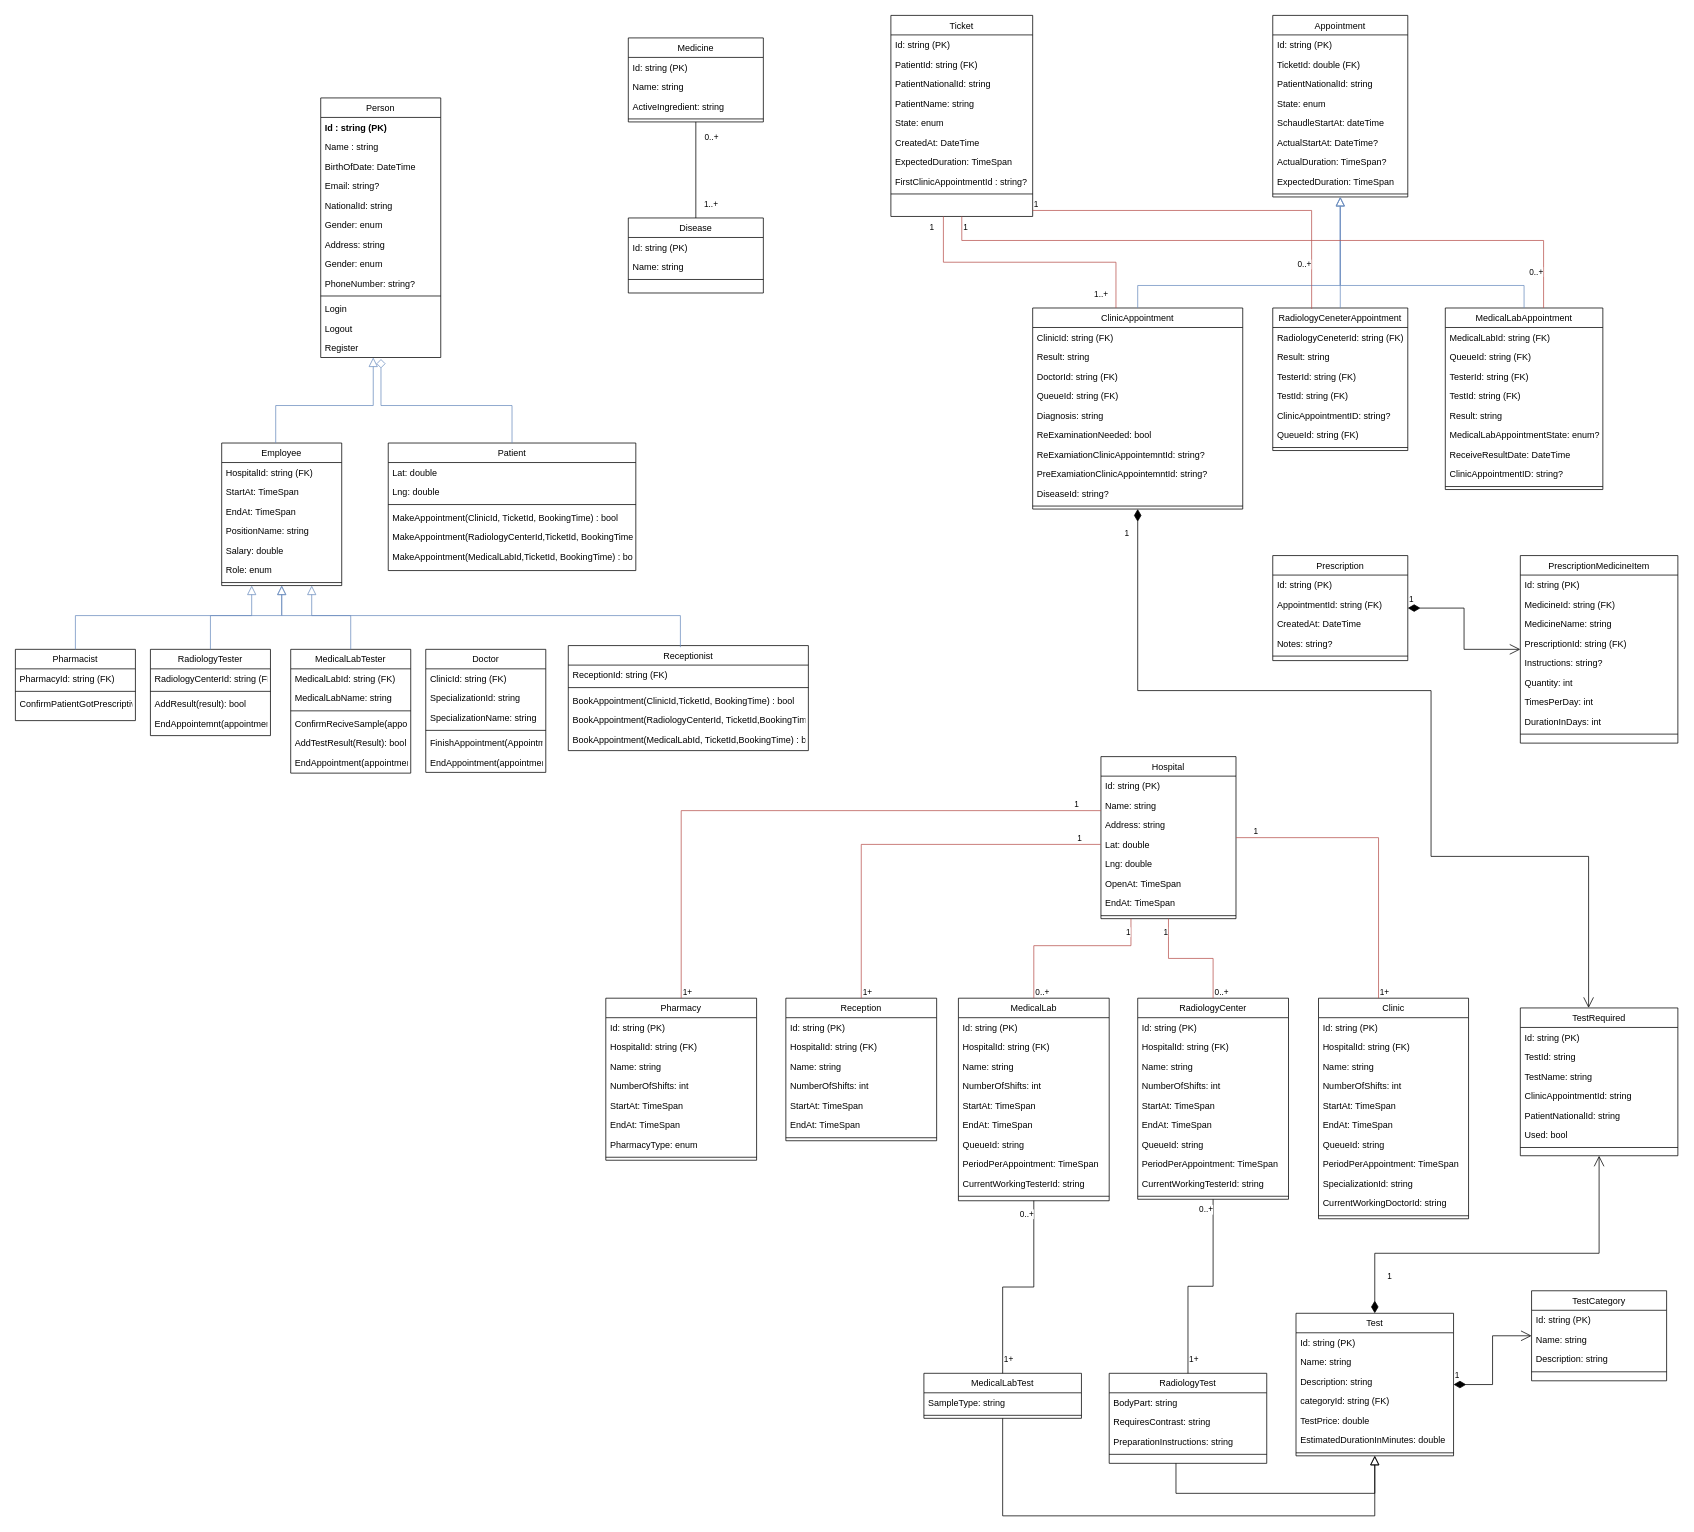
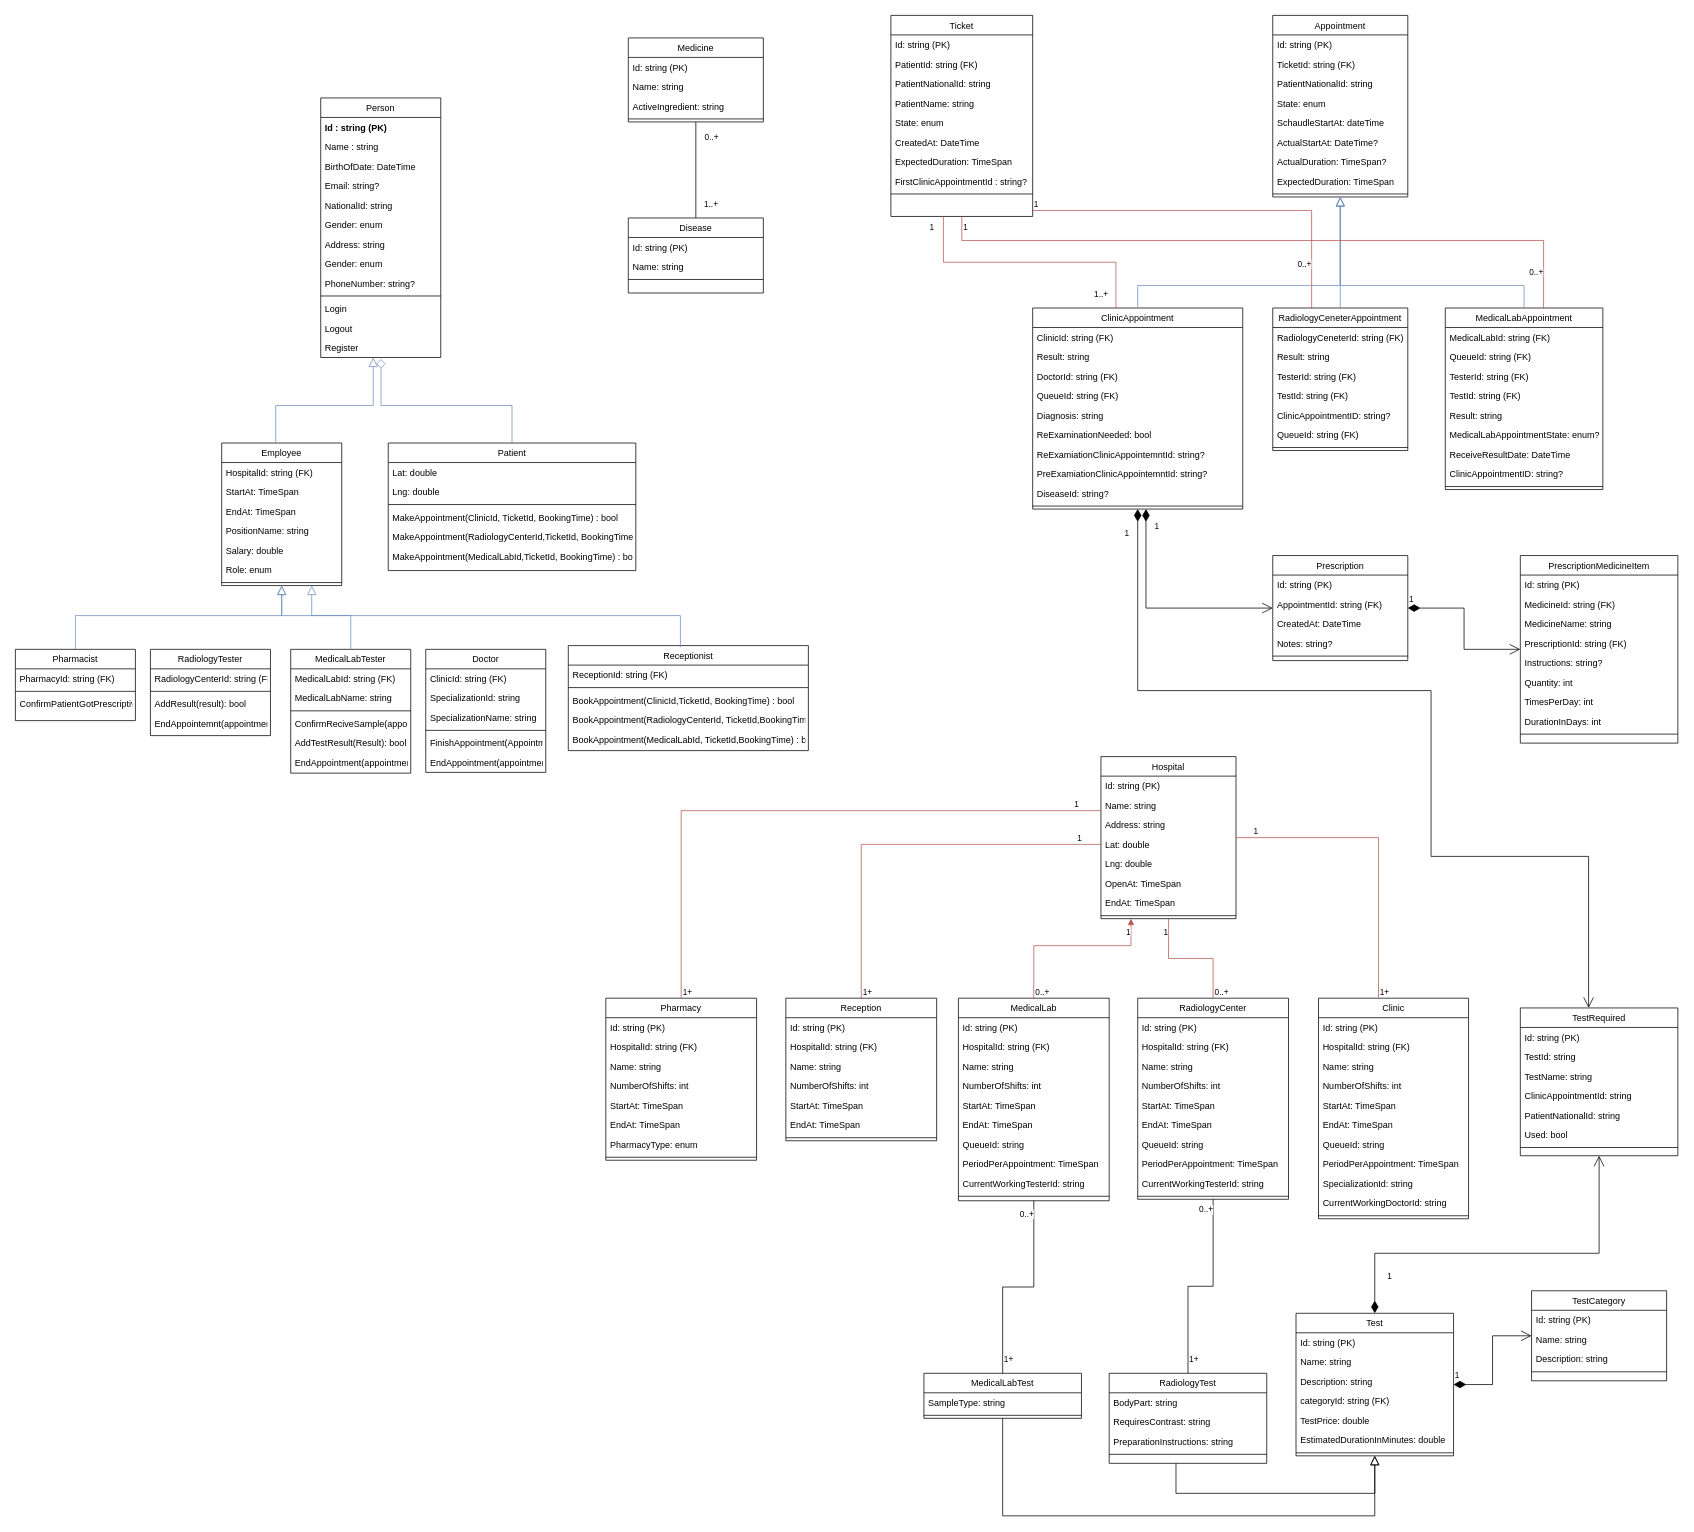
- <mxCell id="68" value="TicketId: double (FK)" style="text;align=left;verticalAlign=top;spacingLeft=4;spacingRight=4;overflow=hidden;rotatable=0;points=[[0,0.5],[1,0.5]];portConstraint=eastwest;rounded=0;shadow=0;html=0;" parent="66" vertex="1"><mxGeometry y="52" width="180" height="26" as="geometry" /></mxCell>
+ <mxCell id="68" value="TicketId: string (FK)" style="text;align=left;verticalAlign=top;spacingLeft=4;spacingRight=4;overflow=hidden;rotatable=0;points=[[0,0.5],[1,0.5]];portConstraint=eastwest;rounded=0;shadow=0;html=0;" parent="66" vertex="1"><mxGeometry y="52" width="180" height="26" as="geometry" /></mxCell>
+ <mxCell id="233" value="1" style="endArrow=open;html=1;endSize=12;startArrow=diamondThin;startSize=14;startFill=1;edgeStyle=orthogonalEdgeStyle;align=left;verticalAlign=bottom;rounded=0;" parent="1" source="96" target="118" edge="1"><mxGeometry x="-0.787" y="10" relative="1" as="geometry"><mxPoint x="1886" y="820" as="sourcePoint" /><mxPoint x="2036" y="875" as="targetPoint" /><Array as="points"><mxPoint x="1527" y="810" /></Array><mxPoint as="offset" /></mxGeometry></mxCell>
- <mxCell id="57" value="" style="endArrow=block;endSize=10;endFill=0;shadow=0;strokeWidth=1;rounded=0;curved=0;edgeStyle=elbowEdgeStyle;elbow=vertical;exitX=0.5;exitY=0;exitDx=0;exitDy=0;entryX=0.25;entryY=1;entryDx=0;entryDy=0;fillColor=#dae8fc;strokeColor=#6c8ebf;" parent="1" source="47" target="2" edge="1"><mxGeometry width="160" relative="1" as="geometry"><mxPoint x="477" y="875" as="sourcePoint" /><mxPoint x="385" y="790" as="targetPoint" /><Array as="points"><mxPoint x="310" y="820" /><mxPoint x="327" y="820" /></Array></mxGeometry></mxCell>
- <mxCell id="220" value="" style="endArrow=none;html=1;edgeStyle=orthogonalEdgeStyle;rounded=0;fillColor=#f8cecc;strokeColor=#b85450;" parent="1" source="166" target="134" edge="1"><mxGeometry relative="1" as="geometry"><mxPoint x="1257" y="1365" as="sourcePoint" /><mxPoint x="1577" y="1160" as="targetPoint" /><Array as="points"><mxPoint x="1377" y="1260" /><mxPoint x="1507" y="1260" /></Array></mxGeometry></mxCell>
+ <mxCell id="220" value="" style="endArrow=block;html=1;edgeStyle=orthogonalEdgeStyle;rounded=0;fillColor=#f8cecc;strokeColor=#b85450;" parent="1" source="166" target="134" edge="1"><mxGeometry relative="1" as="geometry"><mxPoint x="1257" y="1365" as="sourcePoint" /><mxPoint x="1577" y="1160" as="targetPoint" /><Array as="points"><mxPoint x="1377" y="1260" /><mxPoint x="1507" y="1260" /></Array></mxGeometry></mxCell>
